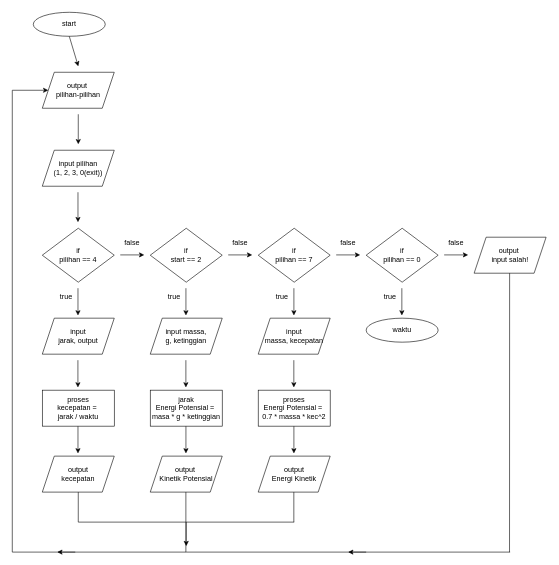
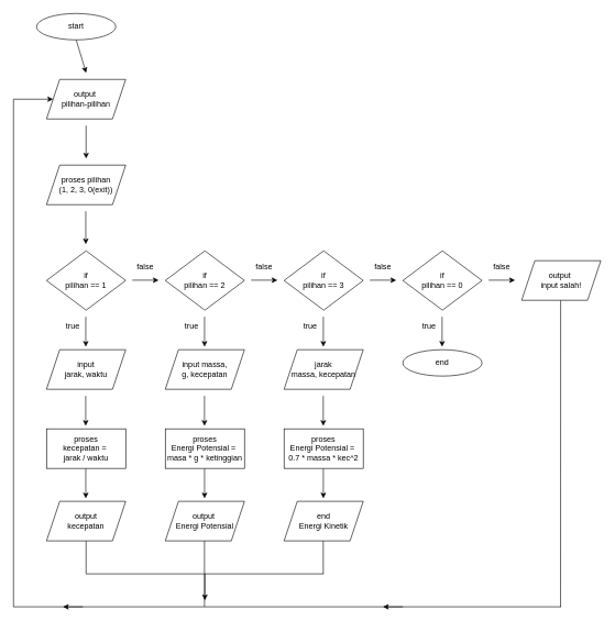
- <mxCell id="6" value="input pilihan&lt;br&gt;(1, 2, 3, 0(exit))" style="shape=parallelogram;perimeter=parallelogramPerimeter;whiteSpace=wrap;html=1;fixedSize=1;" vertex="1" parent="1"><mxGeometry x="70" y="250" width="120" height="60" as="geometry" /></mxCell>
+ <mxCell id="6" value="proses pilihan&lt;br&gt;(1, 2, 3, 0(exit))" style="shape=parallelogram;perimeter=parallelogramPerimeter;whiteSpace=wrap;html=1;fixedSize=1;" vertex="1" parent="1"><mxGeometry x="70" y="250" width="120" height="60" as="geometry" /></mxCell>
- <mxCell id="8" value="if&lt;div&gt;pilihan == 4&lt;/div&gt;" style="rhombus;whiteSpace=wrap;html=1;" vertex="1" parent="1"><mxGeometry x="70" y="380" width="120" height="90" as="geometry" /></mxCell>
+ <mxCell id="8" value="if&lt;div&gt;pilihan == 1&lt;/div&gt;" style="rhombus;whiteSpace=wrap;html=1;" vertex="1" parent="1"><mxGeometry x="70" y="380" width="120" height="90" as="geometry" /></mxCell>
- <mxCell id="11" value="if&lt;div&gt;start == 2&lt;/div&gt;" style="rhombus;whiteSpace=wrap;html=1;" vertex="1" parent="1"><mxGeometry x="250" y="380" width="120" height="90" as="geometry" /></mxCell>
+ <mxCell id="11" value="if&lt;div&gt;pilihan == 2&lt;/div&gt;" style="rhombus;whiteSpace=wrap;html=1;" vertex="1" parent="1"><mxGeometry x="250" y="380" width="120" height="90" as="geometry" /></mxCell>
- <mxCell id="13" value="if&lt;div&gt;pilihan == 7&lt;/div&gt;" style="rhombus;whiteSpace=wrap;html=1;" vertex="1" parent="1"><mxGeometry x="430" y="380" width="120" height="90" as="geometry" /></mxCell>
+ <mxCell id="13" value="if&lt;div&gt;pilihan == 3&lt;/div&gt;" style="rhombus;whiteSpace=wrap;html=1;" vertex="1" parent="1"><mxGeometry x="430" y="380" width="120" height="90" as="geometry" /></mxCell>
- <mxCell id="26" value="waktu" style="ellipse;whiteSpace=wrap;html=1;" vertex="1" parent="1"><mxGeometry x="610" y="530" width="120" height="40" as="geometry" /></mxCell>
+ <mxCell id="26" value="end" style="ellipse;whiteSpace=wrap;html=1;" vertex="1" parent="1"><mxGeometry x="610" y="530" width="120" height="40" as="geometry" /></mxCell>
- <mxCell id="30" value="input&lt;div&gt;jarak, output&lt;/div&gt;" style="shape=parallelogram;perimeter=parallelogramPerimeter;whiteSpace=wrap;html=1;fixedSize=1;" vertex="1" parent="1"><mxGeometry x="70" y="530" width="120" height="60" as="geometry" /></mxCell>
+ <mxCell id="30" value="input&lt;div&gt;jarak, waktu&lt;/div&gt;" style="shape=parallelogram;perimeter=parallelogramPerimeter;whiteSpace=wrap;html=1;fixedSize=1;" vertex="1" parent="1"><mxGeometry x="70" y="530" width="120" height="60" as="geometry" /></mxCell>
- <mxCell id="31" value="input massa,&lt;div&gt;&lt;span style=&quot;background-color: initial;&quot;&gt;g,&amp;nbsp;&lt;/span&gt;&lt;span style=&quot;background-color: initial;&quot;&gt;ketinggian&lt;/span&gt;&lt;/div&gt;" style="shape=parallelogram;perimeter=parallelogramPerimeter;whiteSpace=wrap;html=1;fixedSize=1;" vertex="1" parent="1"><mxGeometry x="250" y="530" width="120" height="60" as="geometry" /></mxCell>
+ <mxCell id="31" value="input massa,&lt;div&gt;&lt;span style=&quot;background-color: initial;&quot;&gt;g,&amp;nbsp;&lt;/span&gt;&lt;span style=&quot;background-color: initial;&quot;&gt;kecepatan&lt;/span&gt;&lt;/div&gt;" style="shape=parallelogram;perimeter=parallelogramPerimeter;whiteSpace=wrap;html=1;fixedSize=1;" vertex="1" parent="1"><mxGeometry x="250" y="530" width="120" height="60" as="geometry" /></mxCell>
- <mxCell id="32" value="input&lt;div&gt;massa, kecepatan&lt;/div&gt;" style="shape=parallelogram;perimeter=parallelogramPerimeter;whiteSpace=wrap;html=1;fixedSize=1;" vertex="1" parent="1"><mxGeometry x="430" y="530" width="120" height="60" as="geometry" /></mxCell>
+ <mxCell id="32" value="jarak&lt;div&gt;massa, kecepatan&lt;/div&gt;" style="shape=parallelogram;perimeter=parallelogramPerimeter;whiteSpace=wrap;html=1;fixedSize=1;" vertex="1" parent="1"><mxGeometry x="430" y="530" width="120" height="60" as="geometry" /></mxCell>
- <mxCell id="43" value="jarak&lt;div&gt;Energi Potensial =&amp;nbsp;&lt;/div&gt;&lt;div&gt;masa * g * ketinggian&lt;/div&gt;" style="rounded=0;whiteSpace=wrap;html=1;" vertex="1" parent="1"><mxGeometry x="250" y="650" width="120" height="60" as="geometry" /></mxCell>
+ <mxCell id="43" value="proses&lt;div&gt;Energi Potensial =&amp;nbsp;&lt;/div&gt;&lt;div&gt;masa * g * ketinggian&lt;/div&gt;" style="rounded=0;whiteSpace=wrap;html=1;" vertex="1" parent="1"><mxGeometry x="250" y="650" width="120" height="60" as="geometry" /></mxCell>
- <mxCell id="36" value="output&amp;nbsp;&lt;div&gt;Kinetik Potensial&lt;/div&gt;" style="shape=parallelogram;perimeter=parallelogramPerimeter;whiteSpace=wrap;html=1;fixedSize=1;" vertex="1" parent="1"><mxGeometry x="250" y="760" width="120" height="60" as="geometry" /></mxCell>
+ <mxCell id="36" value="output&amp;nbsp;&lt;div&gt;Energi Potensial&lt;/div&gt;" style="shape=parallelogram;perimeter=parallelogramPerimeter;whiteSpace=wrap;html=1;fixedSize=1;" vertex="1" parent="1"><mxGeometry x="250" y="760" width="120" height="60" as="geometry" /></mxCell>
- <mxCell id="38" value="output&lt;div&gt;Energi Kinetik&lt;/div&gt;" style="shape=parallelogram;perimeter=parallelogramPerimeter;whiteSpace=wrap;html=1;fixedSize=1;" vertex="1" parent="1"><mxGeometry x="430" y="760" width="120" height="60" as="geometry" /></mxCell>
+ <mxCell id="38" value="end&lt;div&gt;Energi Kinetik&lt;/div&gt;" style="shape=parallelogram;perimeter=parallelogramPerimeter;whiteSpace=wrap;html=1;fixedSize=1;" vertex="1" parent="1"><mxGeometry x="430" y="760" width="120" height="60" as="geometry" /></mxCell>
